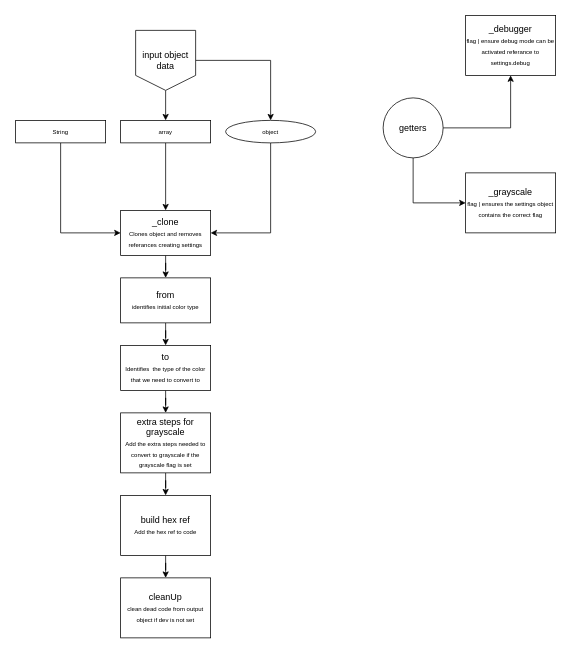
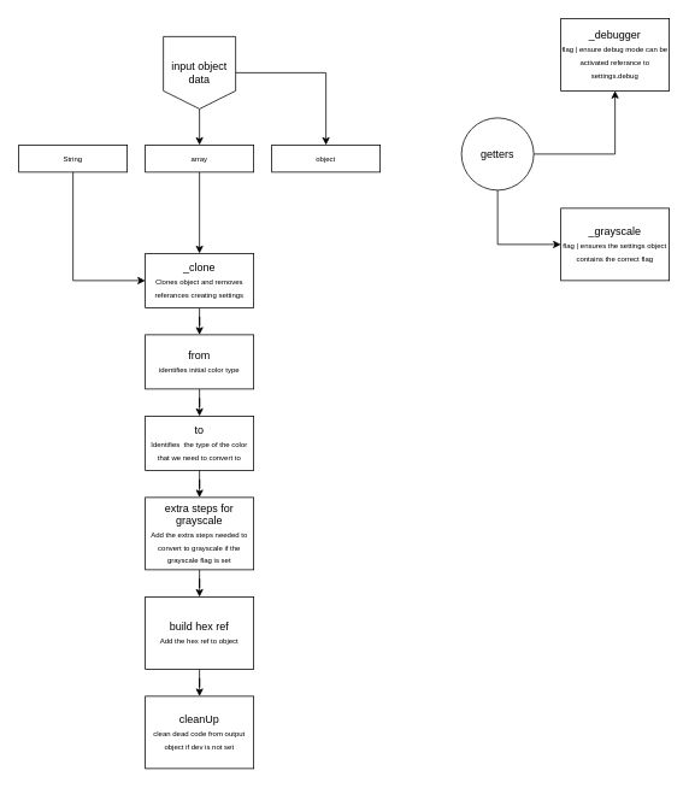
- <mxCell id="9" value="&lt;font style=&quot;font-size: 8px&quot;&gt;object&lt;/font&gt;" style="ellipse;whiteSpace=wrap;html=1;" parent="1" vertex="1"><mxGeometry x="300" y="160" width="120" height="30" as="geometry" /></mxCell>
+ <mxCell id="9" value="&lt;font style=&quot;font-size: 8px&quot;&gt;object&lt;/font&gt;" style="whiteSpace=wrap;html=1;" parent="1" vertex="1"><mxGeometry x="300" y="160" width="120" height="30" as="geometry" /></mxCell>
- <mxCell id="8" style="edgeStyle=orthogonalEdgeStyle;rounded=0;orthogonalLoop=1;jettySize=auto;html=1;entryX=1;entryY=0.5;entryDx=0;entryDy=0;" parent="1" source="9" target="5" edge="1"><mxGeometry relative="1" as="geometry"><Array as="points"><mxPoint x="360" y="310" /></Array></mxGeometry></mxCell>
- <mxCell id="26" value="&lt;font&gt;build hex ref&lt;br&gt;&lt;/font&gt;&lt;font style=&quot;font-size: 8px&quot;&gt;Add the hex ref to code&lt;/font&gt;" style="rounded=0;whiteSpace=wrap;html=1;" parent="1" vertex="1"><mxGeometry x="160" y="660" width="120" height="80" as="geometry" /></mxCell>
+ <mxCell id="26" value="&lt;font&gt;build hex ref&lt;br&gt;&lt;/font&gt;&lt;font style=&quot;font-size: 8px&quot;&gt;Add the hex ref to object&lt;/font&gt;" style="rounded=0;whiteSpace=wrap;html=1;" parent="1" vertex="1"><mxGeometry x="160" y="660" width="120" height="80" as="geometry" /></mxCell>
